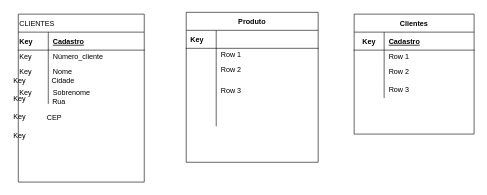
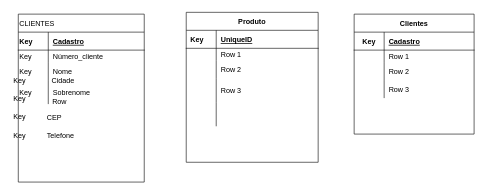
+ <mxCell id="31" value="UniqueID" style="shape=partialRectangle;connectable=0;fillColor=none;top=0;left=0;bottom=0;right=0;align=left;spacingLeft=6;fontStyle=5;overflow=hidden;" vertex="1" parent="29"><mxGeometry x="50" width="170" height="30" as="geometry" /></mxCell>
- <mxCell id="44" value="Rua" style="shape=partialRectangle;connectable=0;fillColor=none;top=0;left=0;bottom=0;right=0;align=left;spacingLeft=6;overflow=hidden;" vertex="1" parent="1"><mxGeometry x="79" y="153" width="160" height="30" as="geometry" /></mxCell>
+ <mxCell id="44" value="Row" style="shape=partialRectangle;connectable=0;fillColor=none;top=0;left=0;bottom=0;right=0;align=left;spacingLeft=6;overflow=hidden;" vertex="1" parent="1"><mxGeometry x="79" y="153" width="160" height="30" as="geometry" /></mxCell>
+ <mxCell id="47" value="Telefone" style="shape=partialRectangle;connectable=0;fillColor=none;top=0;left=0;bottom=0;right=0;align=left;spacingLeft=6;overflow=hidden;" vertex="1" parent="1"><mxGeometry x="70" y="210" width="160" height="30" as="geometry" /></mxCell>
